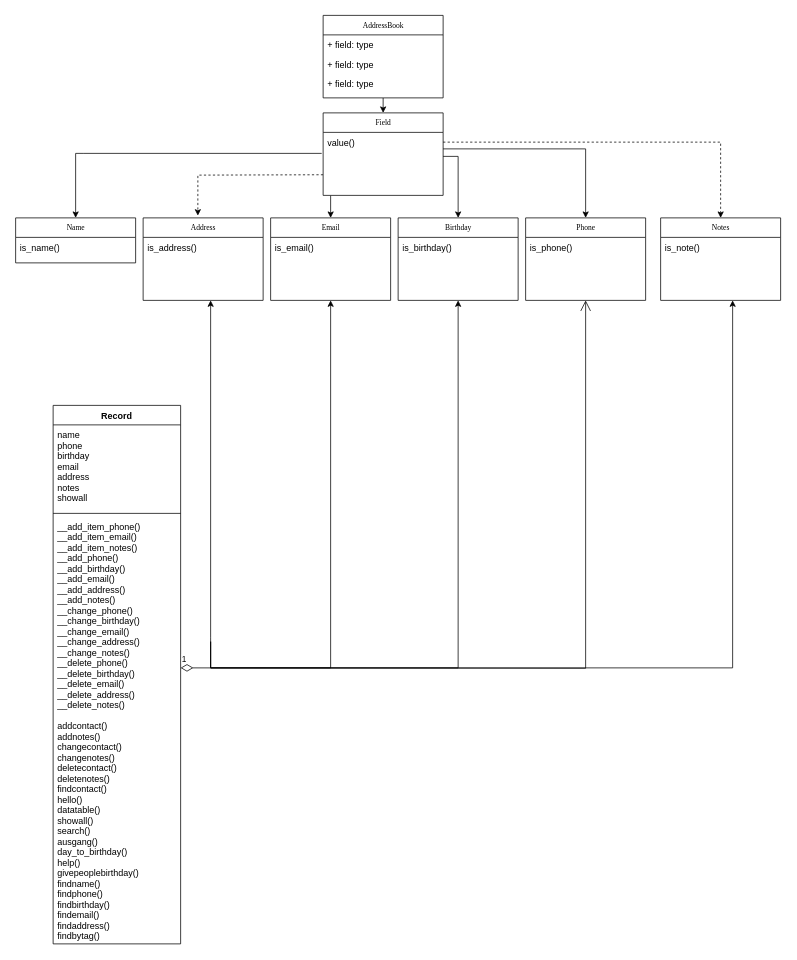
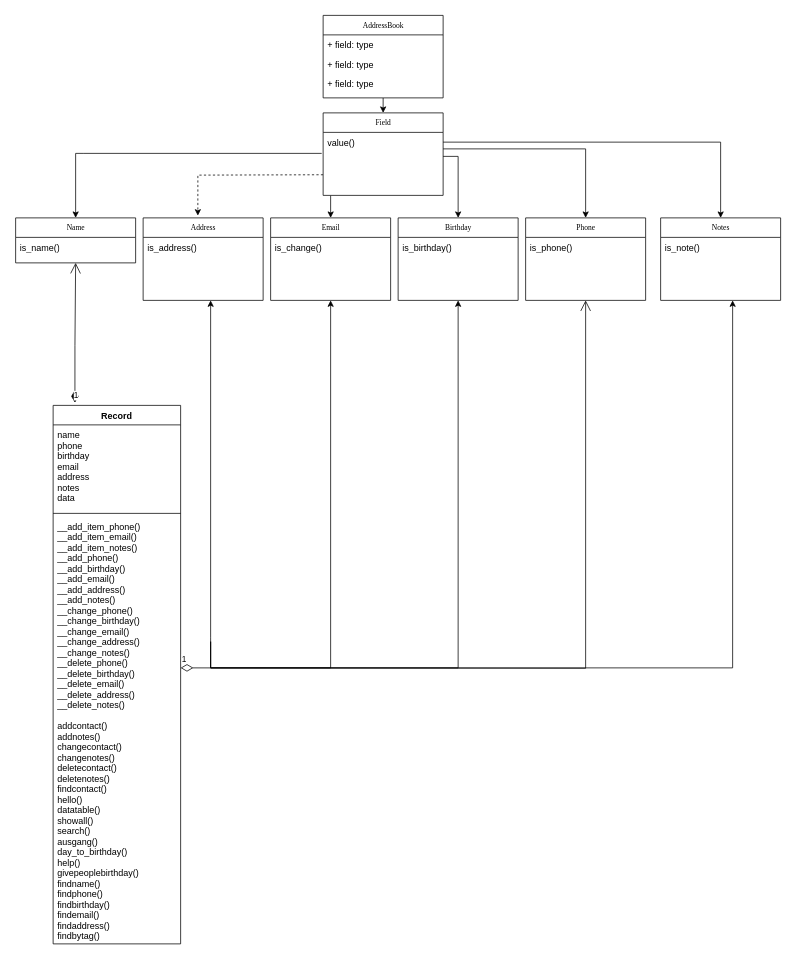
- <mxCell id="37" style="edgeStyle=none;rounded=0;orthogonalLoop=1;jettySize=auto;html=1;exitX=1;exitY=0.5;exitDx=0;exitDy=0;dashed=1;" edge="1" parent="1" source="23" target="15"><mxGeometry relative="1" as="geometry"><Array as="points"><mxPoint x="960" y="189" /></Array></mxGeometry></mxCell>
+ <mxCell id="37" style="edgeStyle=none;rounded=0;orthogonalLoop=1;jettySize=auto;html=1;exitX=1;exitY=0.5;exitDx=0;exitDy=0;" edge="1" parent="1" source="23" target="15"><mxGeometry relative="1" as="geometry"><Array as="points"><mxPoint x="960" y="189" /></Array></mxGeometry></mxCell>
- <mxCell id="8" value="is_email()" style="text;html=1;strokeColor=none;fillColor=none;align=left;verticalAlign=top;spacingLeft=4;spacingRight=4;whiteSpace=wrap;overflow=hidden;rotatable=0;points=[[0,0.5],[1,0.5]];portConstraint=eastwest;" parent="7" vertex="1"><mxGeometry y="26" width="160" height="26" as="geometry" /></mxCell>
+ <mxCell id="8" value="is_change()" style="text;html=1;strokeColor=none;fillColor=none;align=left;verticalAlign=top;spacingLeft=4;spacingRight=4;whiteSpace=wrap;overflow=hidden;rotatable=0;points=[[0,0.5],[1,0.5]];portConstraint=eastwest;" parent="7" vertex="1"><mxGeometry y="26" width="160" height="26" as="geometry" /></mxCell>
+ <mxCell id="2" value="1" style="endArrow=open;html=1;endSize=12;startArrow=diamondThin;startSize=14;startFill=1;edgeStyle=orthogonalEdgeStyle;align=left;verticalAlign=bottom;rounded=0;entryX=0.5;entryY=1;entryDx=0;entryDy=0;exitX=0.171;exitY=-0.005;exitDx=0;exitDy=0;exitPerimeter=0;" edge="1" parent="1" source="27" target="9"><mxGeometry x="-1" y="3" relative="1" as="geometry"><mxPoint x="200" y="460" as="sourcePoint" /><mxPoint x="40" y="460" as="targetPoint" /><Array as="points"><mxPoint x="99" y="460" /></Array></mxGeometry></mxCell>
- <mxCell id="28" value="name&#10;phone&#10;birthday&#10;email&#10;address&#10;notes&#10;showall" style="text;strokeColor=none;fillColor=none;align=left;verticalAlign=top;spacingLeft=4;spacingRight=4;overflow=hidden;rotatable=0;points=[[0,0.5],[1,0.5]];portConstraint=eastwest;" vertex="1" parent="27"><mxGeometry y="26" width="170" height="114" as="geometry" /></mxCell>
+ <mxCell id="28" value="name&#10;phone&#10;birthday&#10;email&#10;address&#10;notes&#10;data" style="text;strokeColor=none;fillColor=none;align=left;verticalAlign=top;spacingLeft=4;spacingRight=4;overflow=hidden;rotatable=0;points=[[0,0.5],[1,0.5]];portConstraint=eastwest;" vertex="1" parent="27"><mxGeometry y="26" width="170" height="114" as="geometry" /></mxCell>
